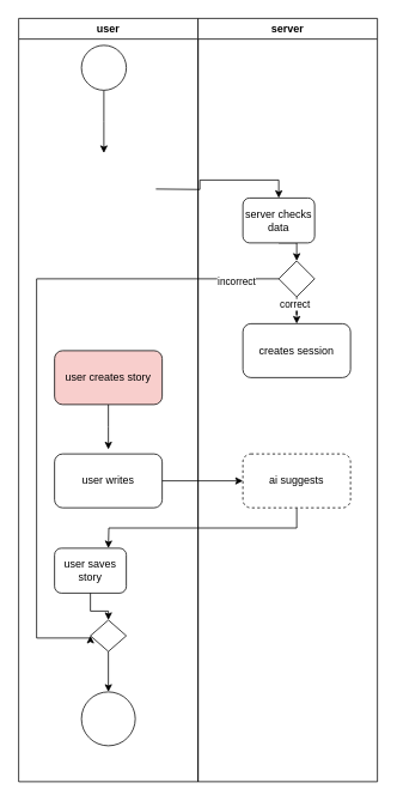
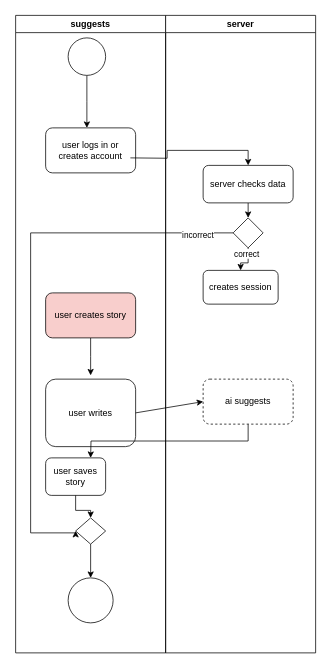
- <mxCell id="2" value="user" style="swimlane;whiteSpace=wrap;html=1;" parent="1" vertex="1"><mxGeometry x="20" y="20" width="200" height="850" as="geometry" /></mxCell>
+ <mxCell id="2" value="suggests" style="swimlane;whiteSpace=wrap;html=1;" parent="1" vertex="1"><mxGeometry x="20" y="20" width="200" height="850" as="geometry" /></mxCell>
+ <mxCell id="5" value="user logs in or creates account" style="rounded=1;whiteSpace=wrap;html=1;" parent="2" vertex="1"><mxGeometry x="40" y="150" width="120" height="60" as="geometry" /></mxCell>
- <mxCell id="17" value="server checks data" style="rounded=1;whiteSpace=wrap;html=1;" parent="14" vertex="1"><mxGeometry x="50" y="200" width="80" height="50" as="geometry" /></mxCell>
+ <mxCell id="17" value="server checks data" style="rounded=1;whiteSpace=wrap;html=1;" parent="14" vertex="1"><mxGeometry x="50" y="200" width="120" height="50" as="geometry" /></mxCell>
- <mxCell id="19" value="creates session" style="rounded=1;whiteSpace=wrap;html=1;" parent="14" vertex="1"><mxGeometry x="50" y="340" width="120" height="60" as="geometry" /></mxCell>
+ <mxCell id="19" value="creates session" style="rounded=1;whiteSpace=wrap;html=1;" parent="14" vertex="1"><mxGeometry x="50" y="340" width="100" height="45" as="geometry" /></mxCell>
- <mxCell id="9" value="user writes" style="rounded=1;whiteSpace=wrap;html=1;" parent="2" vertex="1"><mxGeometry x="40" y="485" width="120" height="60" as="geometry" /></mxCell>
+ <mxCell id="9" value="user writes" style="rounded=1;whiteSpace=wrap;html=1;" parent="2" vertex="1"><mxGeometry x="40" y="485" width="120" height="90" as="geometry" /></mxCell>
